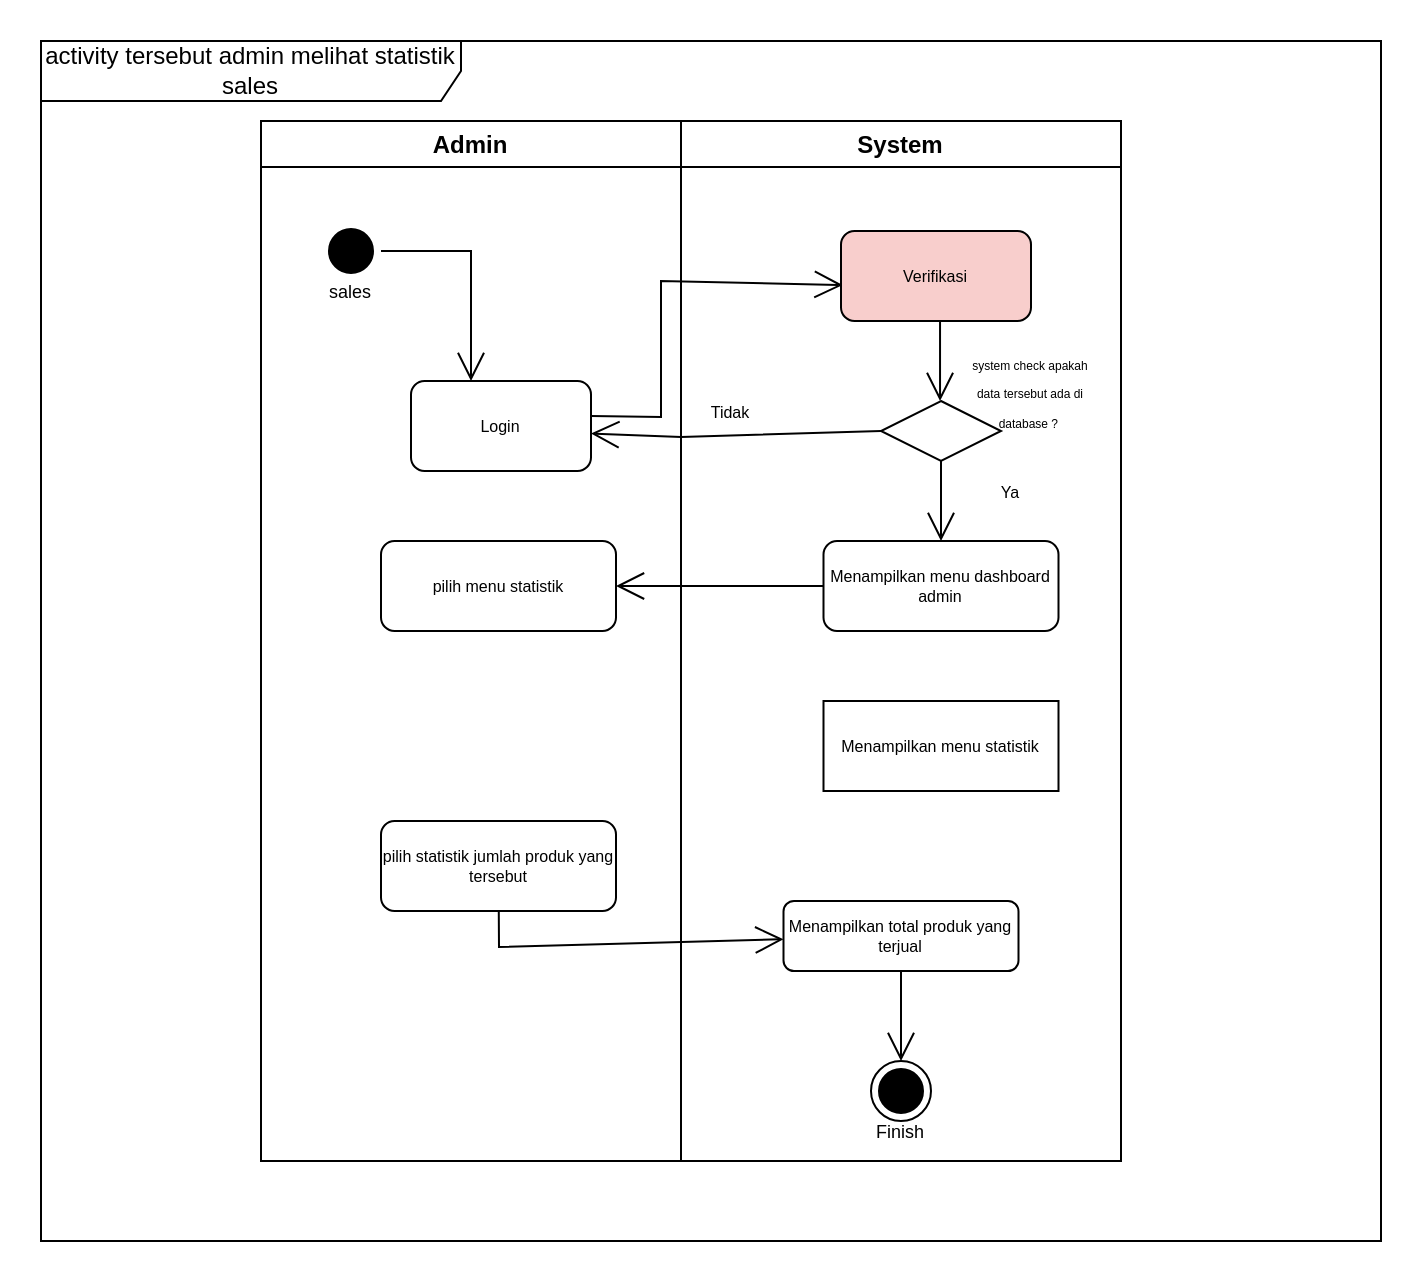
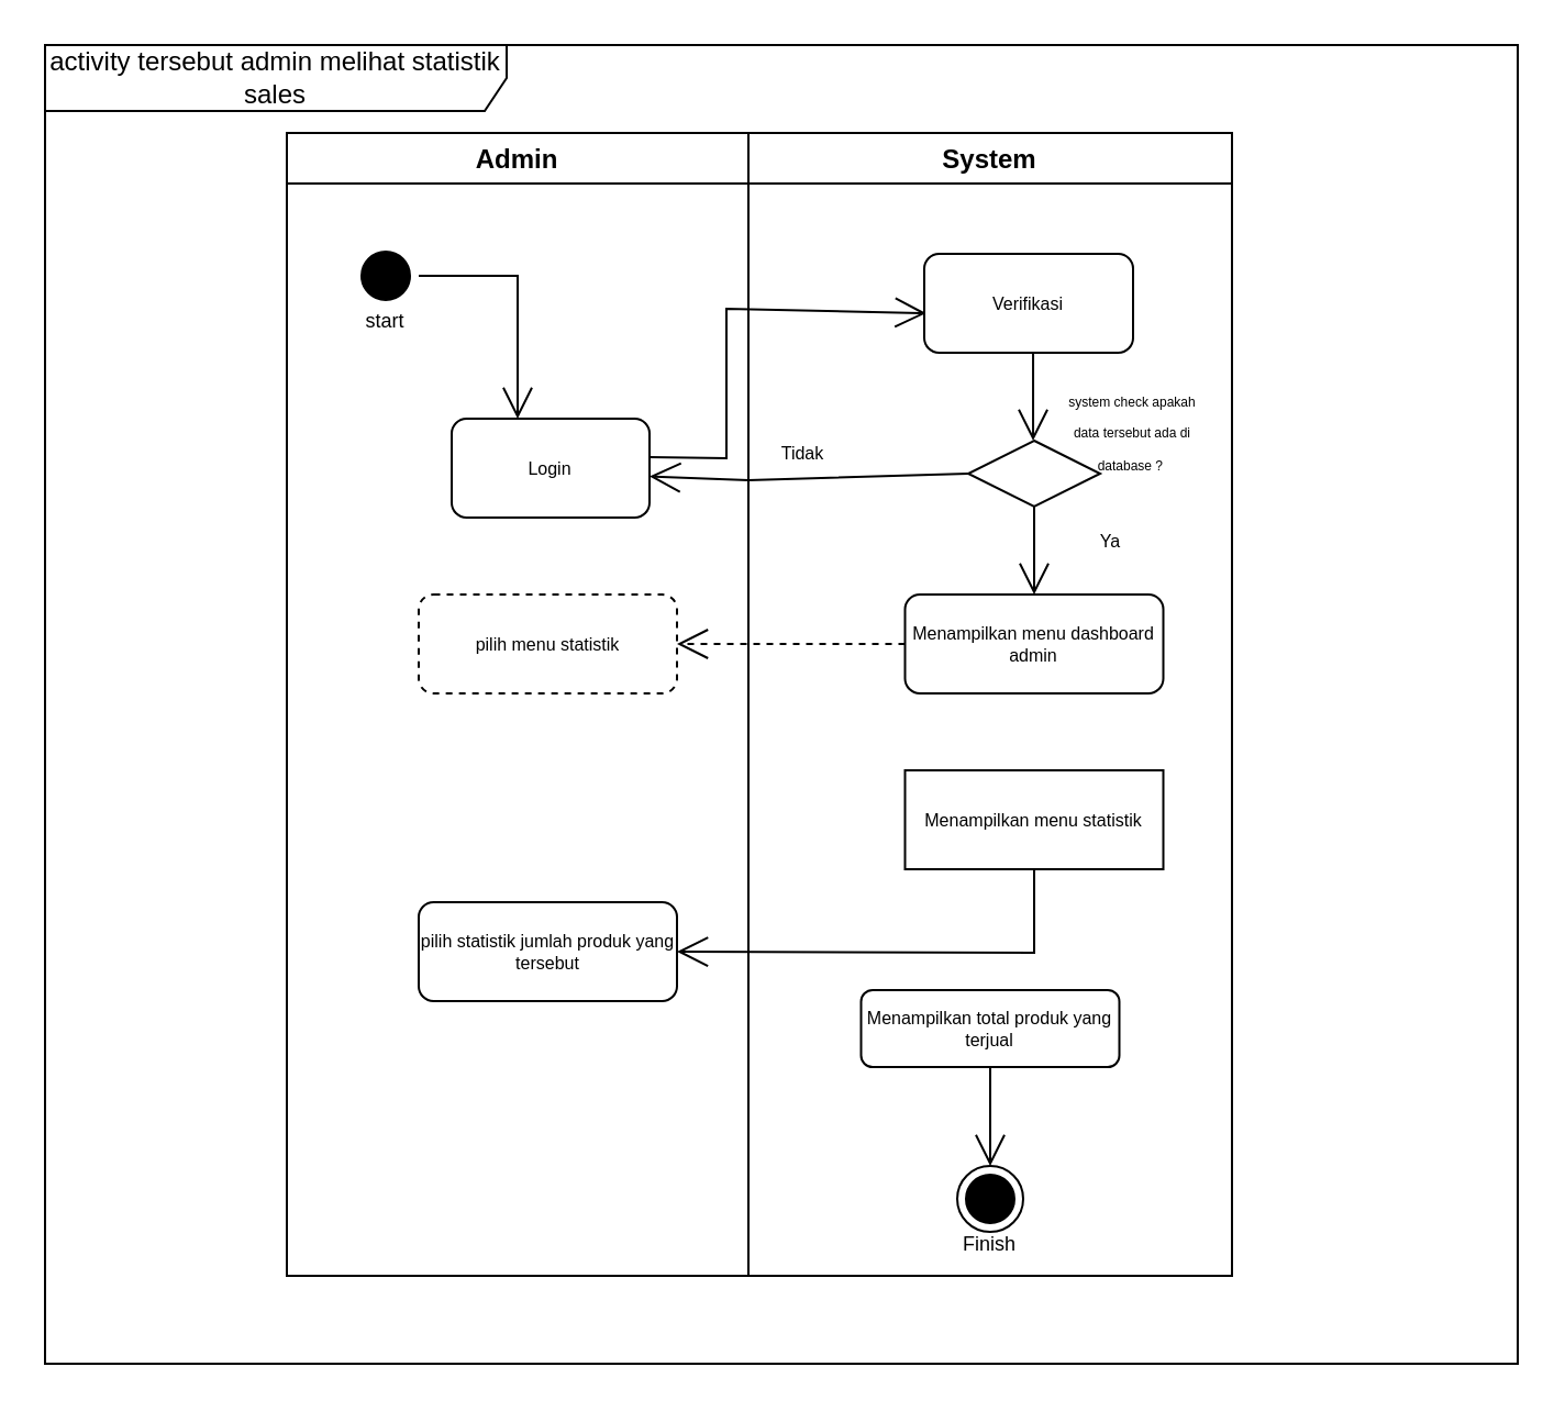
- <mxCell id="21" value="Verifikasi" style="rounded=1;whiteSpace=wrap;html=1;fontSize=8;fillColor=#f8cecc;" vertex="1" parent="1"><mxGeometry x="420" y="115" width="95" height="45" as="geometry" /></mxCell>
+ <mxCell id="21" value="Verifikasi" style="rounded=1;whiteSpace=wrap;html=1;fontSize=8;" vertex="1" parent="1"><mxGeometry x="420" y="115" width="95" height="45" as="geometry" /></mxCell>
- <mxCell id="11" value="&lt;font style=&quot;font-size: 9px&quot;&gt;sales&lt;/font&gt;" style="text;html=1;strokeColor=none;fillColor=none;align=center;verticalAlign=middle;whiteSpace=wrap;rounded=0;" vertex="1" parent="1"><mxGeometry x="145" y="130" width="60" height="30" as="geometry" /></mxCell>
+ <mxCell id="11" value="&lt;font style=&quot;font-size: 9px&quot;&gt;start&lt;/font&gt;" style="text;html=1;strokeColor=none;fillColor=none;align=center;verticalAlign=middle;whiteSpace=wrap;rounded=0;" vertex="1" parent="1"><mxGeometry x="145" y="130" width="60" height="30" as="geometry" /></mxCell>
- <mxCell id="23" value="pilih menu statistik" style="rounded=1;whiteSpace=wrap;html=1;fontSize=8;" vertex="1" parent="1"><mxGeometry x="190" y="270" width="117.5" height="45" as="geometry" /></mxCell>
+ <mxCell id="23" value="pilih menu statistik" style="rounded=1;whiteSpace=wrap;html=1;fontSize=8;dashed=1;" vertex="1" parent="1"><mxGeometry x="190" y="270" width="117.5" height="45" as="geometry" /></mxCell>
- <mxCell id="24" value="" style="endArrow=open;endFill=1;endSize=12;html=1;rounded=0;fontSize=9;" edge="1" parent="1" source="22" target="23"><mxGeometry width="160" relative="1" as="geometry"><mxPoint x="450" y="225" as="sourcePoint" /><mxPoint x="305" y="226.25" as="targetPoint" /><Array as="points" /></mxGeometry></mxCell>
+ <mxCell id="24" value="" style="endArrow=open;endFill=1;endSize=12;html=1;rounded=0;fontSize=9;dashed=1;" edge="1" parent="1" source="22" target="23"><mxGeometry width="160" relative="1" as="geometry"><mxPoint x="450" y="225" as="sourcePoint" /><mxPoint x="305" y="226.25" as="targetPoint" /><Array as="points" /></mxGeometry></mxCell>
+ <mxCell id="27" value="" style="endArrow=open;endFill=1;endSize=12;html=1;rounded=0;fontSize=9;entryX=1;entryY=0.5;entryDx=0;entryDy=0;" edge="1" parent="1" source="25" target="26"><mxGeometry width="160" relative="1" as="geometry"><mxPoint x="421.25" y="302.5" as="sourcePoint" /><mxPoint x="317.5" y="302.5" as="targetPoint" /><Array as="points"><mxPoint x="470" y="433" /></Array></mxGeometry></mxCell>
- <mxCell id="28" value="" style="endArrow=open;endFill=1;endSize=12;html=1;rounded=0;fontSize=9;" edge="1" parent="1" source="26" target="5"><mxGeometry width="160" relative="1" as="geometry"><mxPoint x="480" y="405" as="sourcePoint" /><mxPoint x="317.5" y="442.5" as="targetPoint" /><Array as="points"><mxPoint x="249" y="473" /></Array></mxGeometry></mxCell>
